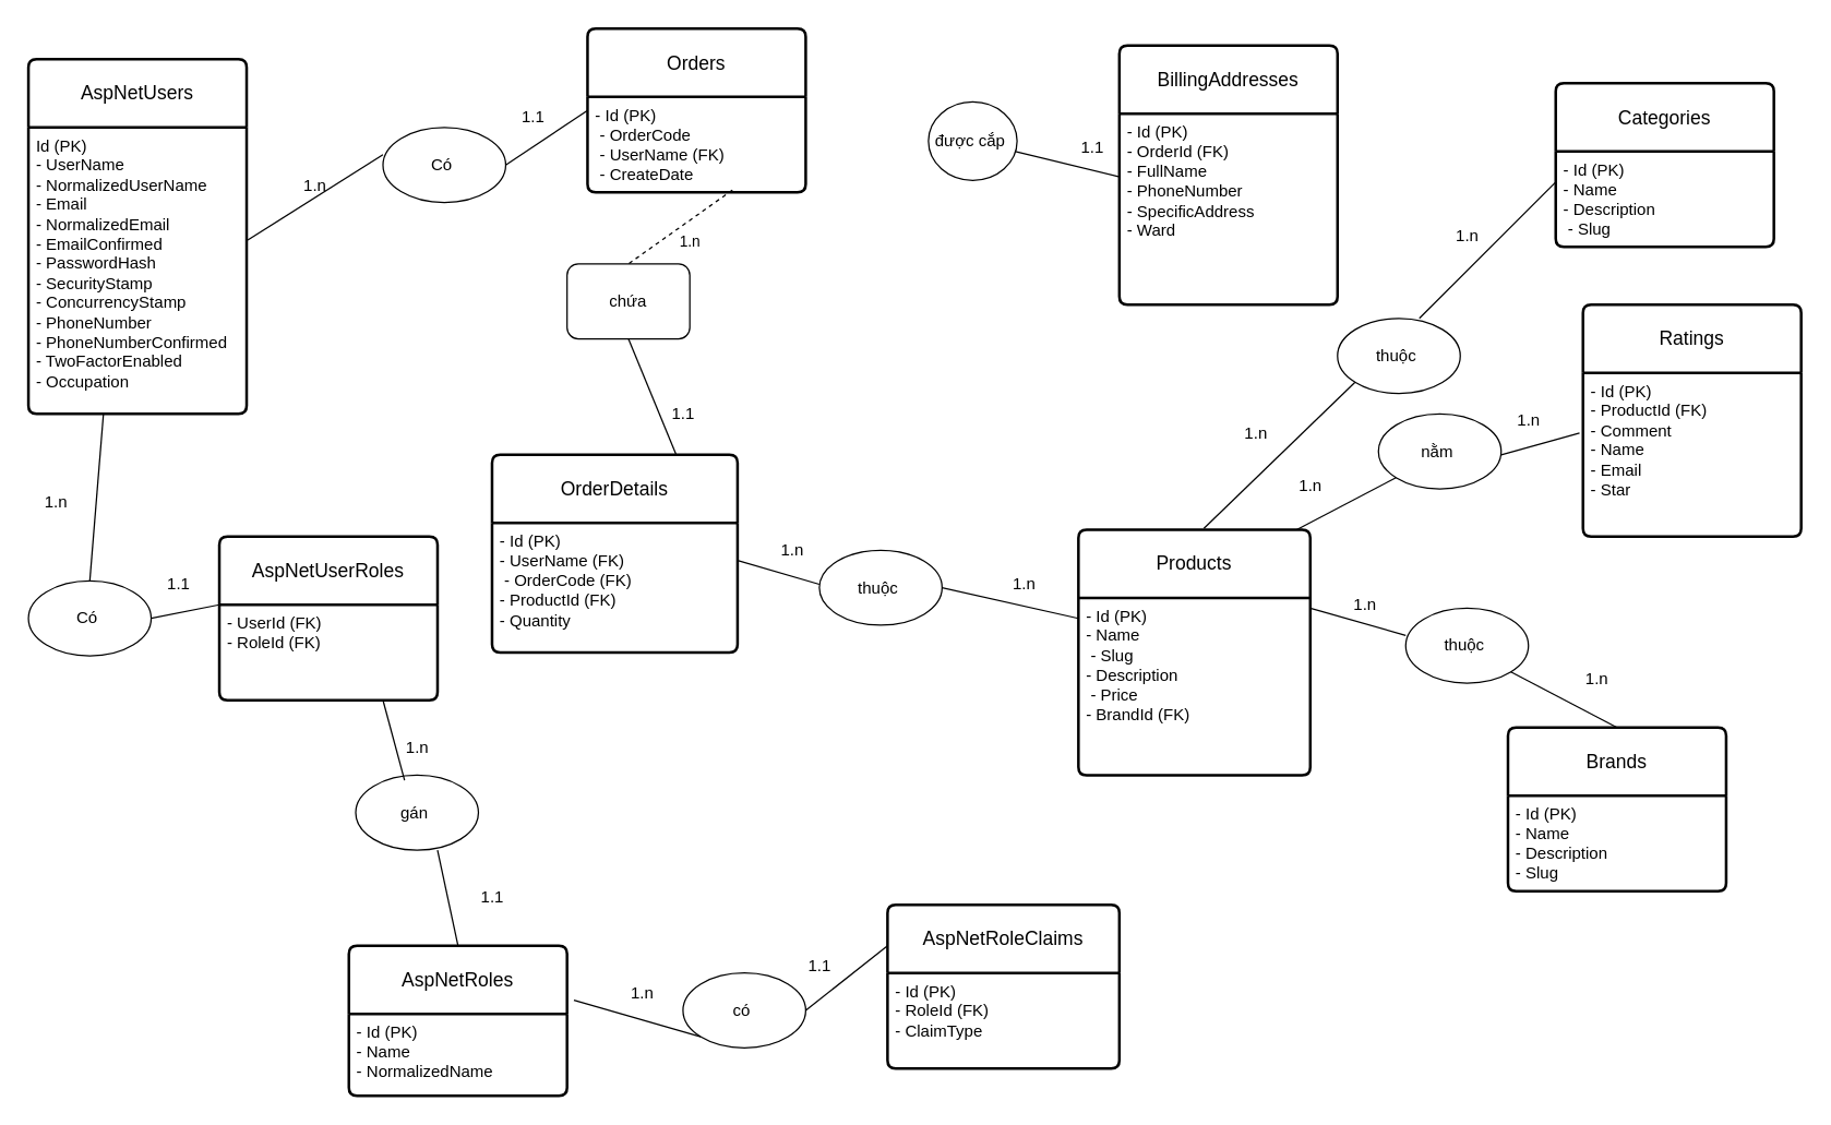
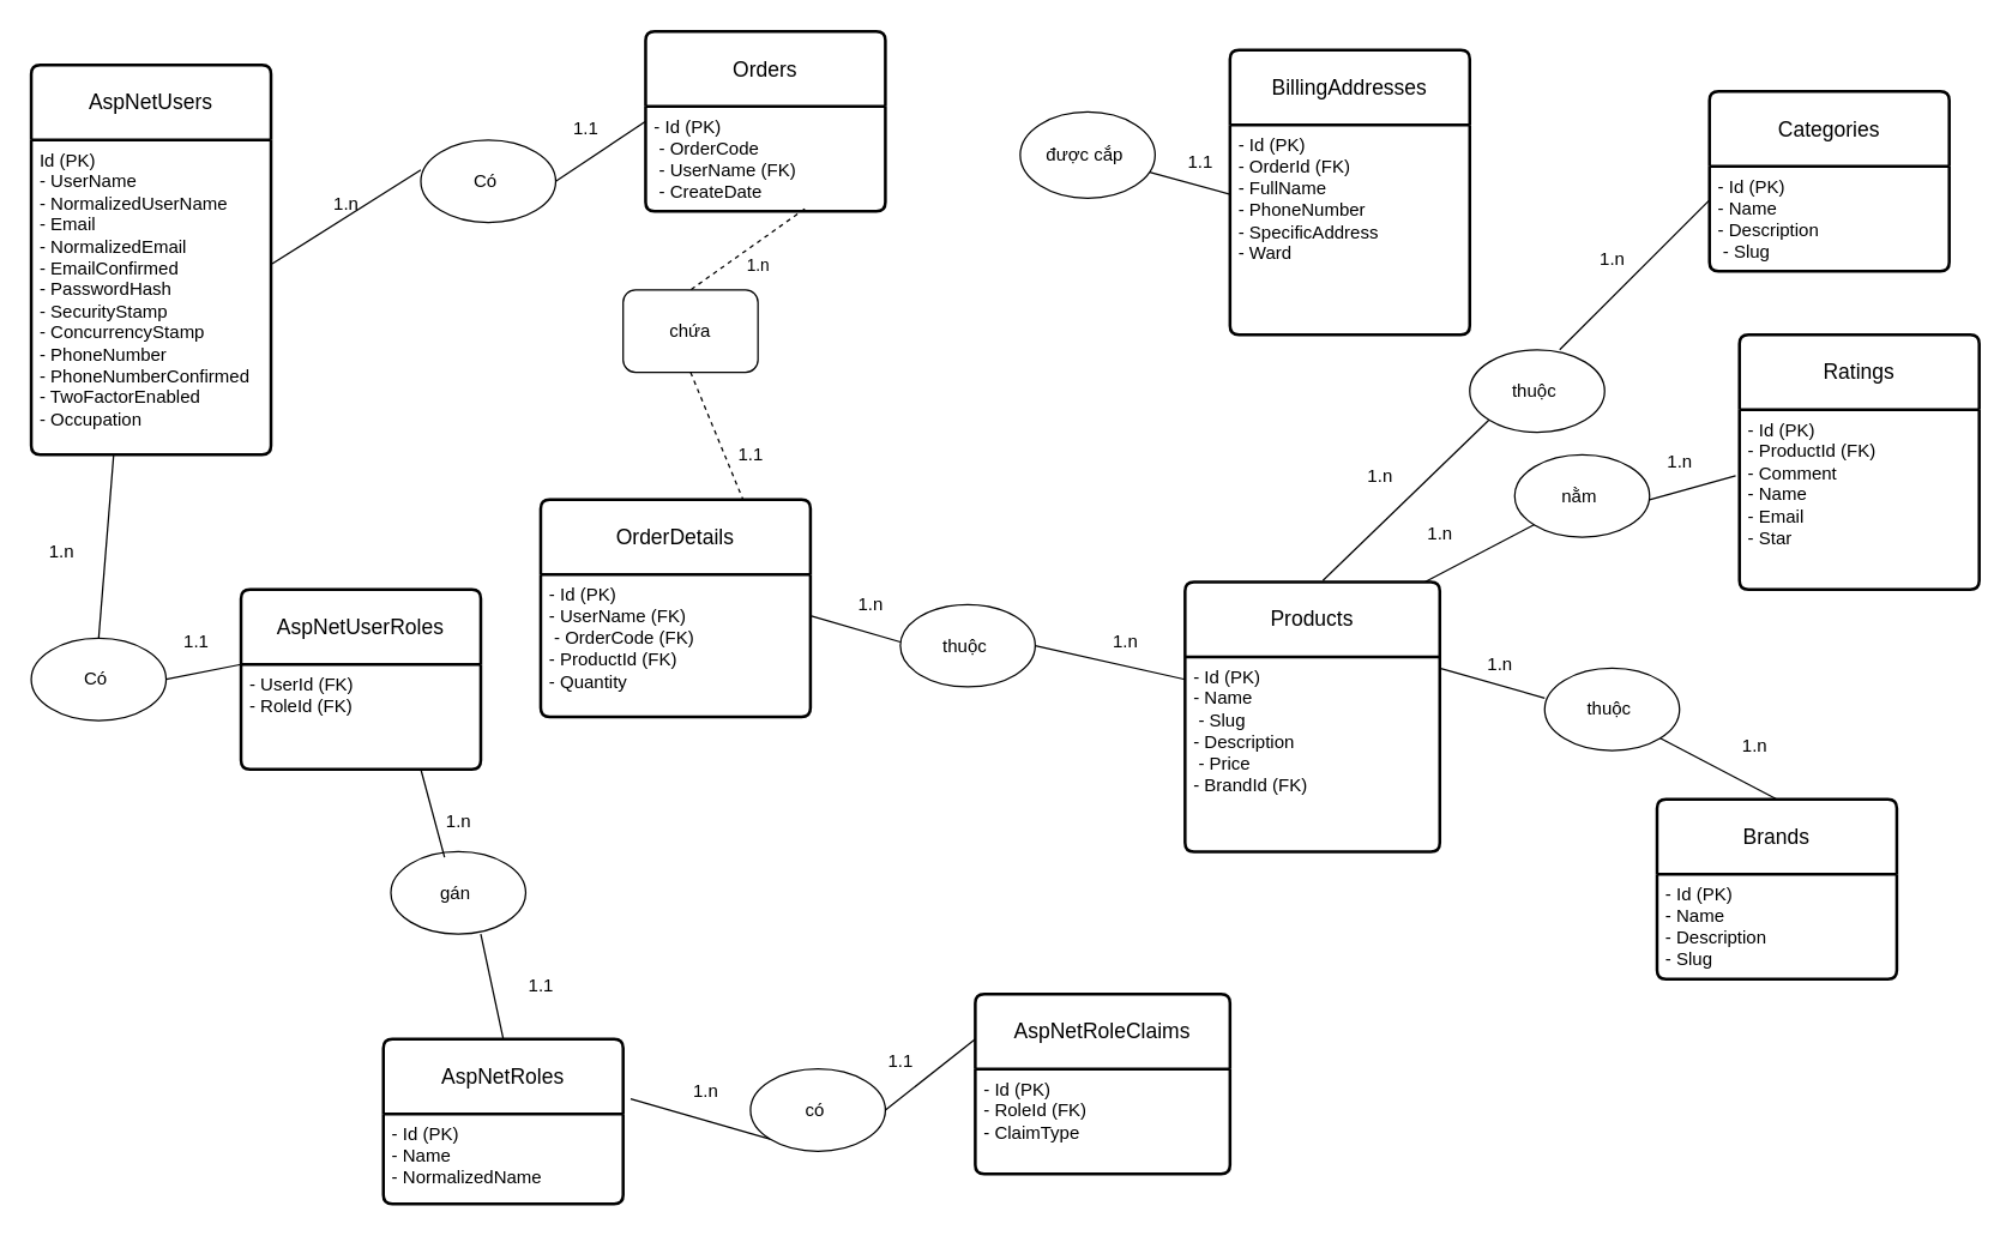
- <mxCell id="31" value="được cắp&amp;nbsp;" style="ellipse;whiteSpace=wrap;html=1;" vertex="1" parent="1"><mxGeometry x="680" y="74.25" width="65" height="57.5" as="geometry" /></mxCell>
+ <mxCell id="31" value="được cắp&amp;nbsp;" style="ellipse;whiteSpace=wrap;html=1;" vertex="1" parent="1"><mxGeometry x="680" y="74.25" width="90" height="57.5" as="geometry" /></mxCell>
- <mxCell id="40" value="" style="endArrow=none;html=1;rounded=0;exitX=0.5;exitY=1;exitDx=0;exitDy=0;entryX=0.75;entryY=0;entryDx=0;entryDy=0;" edge="1" parent="1" source="32" target="11"><mxGeometry width="50" height="50" relative="1" as="geometry"><mxPoint x="572.5" y="318" as="sourcePoint" /><mxPoint x="577.5" y="430" as="targetPoint" /><Array as="points" /></mxGeometry></mxCell>
+ <mxCell id="40" value="" style="endArrow=none;html=1;rounded=0;exitX=0.5;exitY=1;exitDx=0;exitDy=0;entryX=0.75;entryY=0;entryDx=0;entryDy=0;dashed=1;" edge="1" parent="1" source="32" target="11"><mxGeometry width="50" height="50" relative="1" as="geometry"><mxPoint x="572.5" y="318" as="sourcePoint" /><mxPoint x="577.5" y="430" as="targetPoint" /><Array as="points" /></mxGeometry></mxCell>
